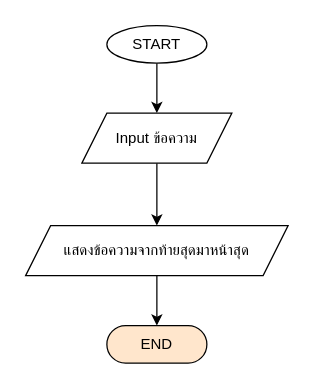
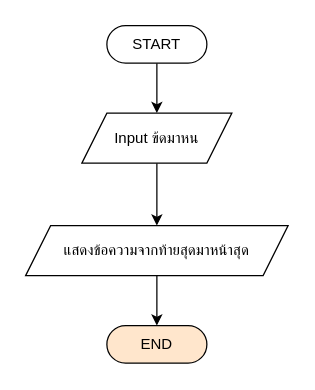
- <mxCell id="3" value="START" style="ellipse;whiteSpace=wrap;html=1;arcSize=50;" parent="1" vertex="1"><mxGeometry x="85" y="20" width="80" height="30" as="geometry" /></mxCell>
+ <mxCell id="3" value="START" style="rounded=1;whiteSpace=wrap;html=1;arcSize=50;" parent="1" vertex="1"><mxGeometry x="85" y="20" width="80" height="30" as="geometry" /></mxCell>
- <mxCell id="6" value="Input ข้อความ" style="shape=parallelogram;perimeter=parallelogramPerimeter;whiteSpace=wrap;html=1;fixedSize=1;" vertex="1" parent="1"><mxGeometry x="65" y="90" width="120" height="40" as="geometry" /></mxCell>
+ <mxCell id="6" value="Input ข้ดมาหน" style="shape=parallelogram;perimeter=parallelogramPerimeter;whiteSpace=wrap;html=1;fixedSize=1;" vertex="1" parent="1"><mxGeometry x="65" y="90" width="120" height="40" as="geometry" /></mxCell>
